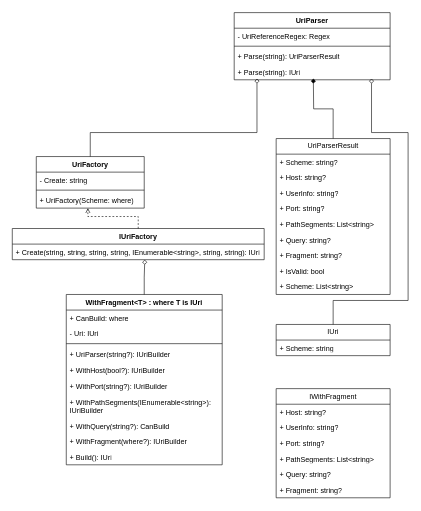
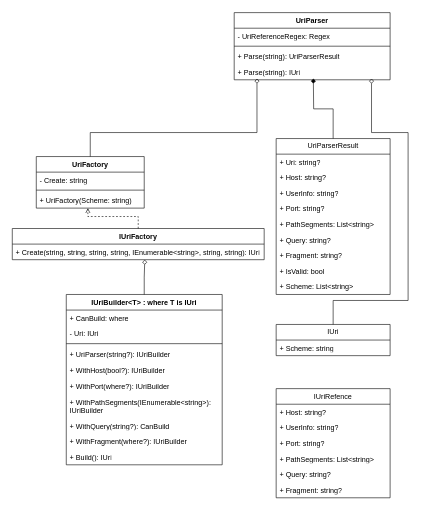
- <mxCell id="23" value="+ Scheme&lt;span style=&quot;background-color: transparent; color: light-dark(rgb(0, 0, 0), rgb(255, 255, 255));&quot;&gt;: string?&lt;/span&gt;" style="text;strokeColor=none;fillColor=none;align=left;verticalAlign=top;spacingLeft=4;spacingRight=4;overflow=hidden;rotatable=0;points=[[0,0.5],[1,0.5]];portConstraint=eastwest;whiteSpace=wrap;html=1;" vertex="1" parent="22"><mxGeometry y="26" width="190" height="26" as="geometry" /></mxCell>
+ <mxCell id="23" value="+ Uri&lt;span style=&quot;background-color: transparent; color: light-dark(rgb(0, 0, 0), rgb(255, 255, 255));&quot;&gt;: string?&lt;/span&gt;" style="text;strokeColor=none;fillColor=none;align=left;verticalAlign=top;spacingLeft=4;spacingRight=4;overflow=hidden;rotatable=0;points=[[0,0.5],[1,0.5]];portConstraint=eastwest;whiteSpace=wrap;html=1;" vertex="1" parent="22"><mxGeometry y="26" width="190" height="26" as="geometry" /></mxCell>
- <mxCell id="42" value="+&amp;nbsp;&lt;span style=&quot;text-align: center;&quot;&gt;UriFactory&lt;/span&gt;(Scheme: where)" style="text;strokeColor=none;fillColor=none;align=left;verticalAlign=top;spacingLeft=4;spacingRight=4;overflow=hidden;rotatable=0;points=[[0,0.5],[1,0.5]];portConstraint=eastwest;whiteSpace=wrap;html=1;" vertex="1" parent="39"><mxGeometry y="60" width="180" height="26" as="geometry" /></mxCell>
+ <mxCell id="42" value="+&amp;nbsp;&lt;span style=&quot;text-align: center;&quot;&gt;UriFactory&lt;/span&gt;(Scheme: string)" style="text;strokeColor=none;fillColor=none;align=left;verticalAlign=top;spacingLeft=4;spacingRight=4;overflow=hidden;rotatable=0;points=[[0,0.5],[1,0.5]];portConstraint=eastwest;whiteSpace=wrap;html=1;" vertex="1" parent="39"><mxGeometry y="60" width="180" height="26" as="geometry" /></mxCell>
- <mxCell id="9" value="WithFragment&amp;lt;T&amp;gt; : where T is IUri" style="swimlane;fontStyle=1;align=center;verticalAlign=top;childLayout=stackLayout;horizontal=1;startSize=26;horizontalStack=0;resizeParent=1;resizeParentMax=0;resizeLast=0;collapsible=1;marginBottom=0;whiteSpace=wrap;html=1;" vertex="1" parent="1"><mxGeometry x="110" y="490" width="260" height="284" as="geometry" /></mxCell>
+ <mxCell id="9" value="IUriBuilder&amp;lt;T&amp;gt; : where T is IUri" style="swimlane;fontStyle=1;align=center;verticalAlign=top;childLayout=stackLayout;horizontal=1;startSize=26;horizontalStack=0;resizeParent=1;resizeParentMax=0;resizeLast=0;collapsible=1;marginBottom=0;whiteSpace=wrap;html=1;" vertex="1" parent="1"><mxGeometry x="110" y="490" width="260" height="284" as="geometry" /></mxCell>
- <mxCell id="15" value="+ WithPort(string?)&lt;span style=&quot;background-color: transparent; color: light-dark(rgb(0, 0, 0), rgb(255, 255, 255));&quot;&gt;:&amp;nbsp;&lt;/span&gt;&lt;span style=&quot;text-align: center;&quot;&gt;IUriBuilder&lt;/span&gt;" style="text;strokeColor=none;fillColor=none;align=left;verticalAlign=top;spacingLeft=4;spacingRight=4;overflow=hidden;rotatable=0;points=[[0,0.5],[1,0.5]];portConstraint=eastwest;whiteSpace=wrap;html=1;" vertex="1" parent="9"><mxGeometry y="140" width="260" height="26" as="geometry" /></mxCell>
+ <mxCell id="15" value="+ WithPort(where?)&lt;span style=&quot;background-color: transparent; color: light-dark(rgb(0, 0, 0), rgb(255, 255, 255));&quot;&gt;:&amp;nbsp;&lt;/span&gt;&lt;span style=&quot;text-align: center;&quot;&gt;IUriBuilder&lt;/span&gt;" style="text;strokeColor=none;fillColor=none;align=left;verticalAlign=top;spacingLeft=4;spacingRight=4;overflow=hidden;rotatable=0;points=[[0,0.5],[1,0.5]];portConstraint=eastwest;whiteSpace=wrap;html=1;" vertex="1" parent="9"><mxGeometry y="140" width="260" height="26" as="geometry" /></mxCell>
- <mxCell id="2" value="I&lt;span style=&quot;background-color: transparent; color: light-dark(rgb(0, 0, 0), rgb(255, 255, 255));&quot;&gt;WithFragment&lt;/span&gt;" style="swimlane;fontStyle=0;childLayout=stackLayout;horizontal=1;startSize=26;fillColor=none;horizontalStack=0;resizeParent=1;resizeParentMax=0;resizeLast=0;collapsible=1;marginBottom=0;whiteSpace=wrap;html=1;" vertex="1" parent="1"><mxGeometry x="460" y="647" width="190" height="182" as="geometry" /></mxCell>
+ <mxCell id="2" value="I&lt;span style=&quot;background-color: transparent; color: light-dark(rgb(0, 0, 0), rgb(255, 255, 255));&quot;&gt;UriRefence&lt;/span&gt;" style="swimlane;fontStyle=0;childLayout=stackLayout;horizontal=1;startSize=26;fillColor=none;horizontalStack=0;resizeParent=1;resizeParentMax=0;resizeLast=0;collapsible=1;marginBottom=0;whiteSpace=wrap;html=1;" vertex="1" parent="1"><mxGeometry x="460" y="647" width="190" height="182" as="geometry" /></mxCell>
